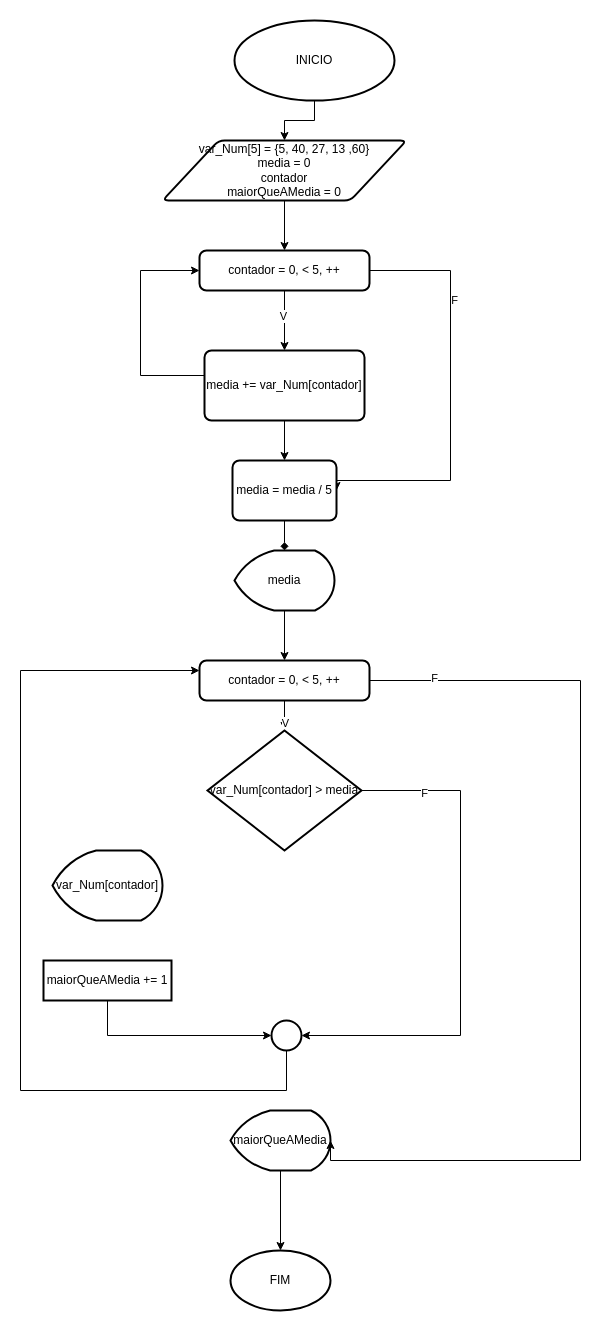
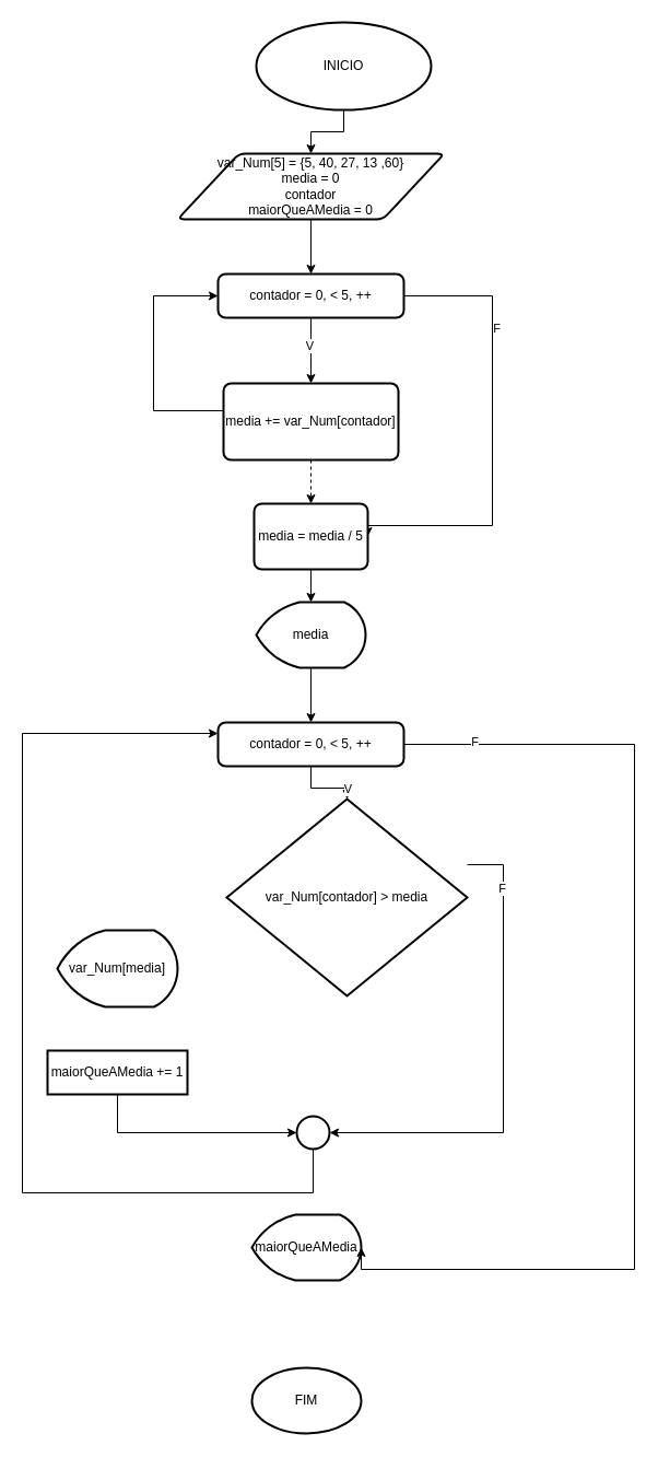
- <mxCell id="13" style="edgeStyle=orthogonalEdgeStyle;rounded=0;orthogonalLoop=1;jettySize=auto;html=1;entryX=0.5;entryY=0;entryDx=0;entryDy=0;" edge="1" parent="1" source="14" target="15"><mxGeometry relative="1" as="geometry" /></mxCell>
+ <mxCell id="13" style="edgeStyle=orthogonalEdgeStyle;rounded=0;orthogonalLoop=1;jettySize=auto;html=1;entryX=0.5;entryY=0;entryDx=0;entryDy=0;dashed=1;" edge="1" parent="1" source="14" target="15"><mxGeometry relative="1" as="geometry" /></mxCell>
- <mxCell id="18" style="edgeStyle=orthogonalEdgeStyle;rounded=0;orthogonalLoop=1;jettySize=auto;html=1;entryX=0.5;entryY=0;entryDx=0;entryDy=0;entryPerimeter=0;endArrow=diamond;" edge="1" parent="1" source="15" target="17"><mxGeometry relative="1" as="geometry" /></mxCell>
+ <mxCell id="18" style="edgeStyle=orthogonalEdgeStyle;rounded=0;orthogonalLoop=1;jettySize=auto;html=1;entryX=0.5;entryY=0;entryDx=0;entryDy=0;entryPerimeter=0;" edge="1" parent="1" source="15" target="17"><mxGeometry relative="1" as="geometry" /></mxCell>
- <mxCell id="22" value="var_Num[contador] &amp;gt; media" style="strokeWidth=2;html=1;shape=mxgraph.flowchart.decision;whiteSpace=wrap;" vertex="1" parent="1"><mxGeometry x="207" y="730" width="154" height="120" as="geometry" /></mxCell>
+ <mxCell id="22" value="var_Num[contador] &amp;gt; media" style="strokeWidth=2;html=1;shape=mxgraph.flowchart.decision;whiteSpace=wrap;" vertex="1" parent="1"><mxGeometry x="207" y="730" width="220" height="180" as="geometry" /></mxCell>
- <mxCell id="23" value="var_Num[contador]" style="strokeWidth=2;html=1;shape=mxgraph.flowchart.display;whiteSpace=wrap;" vertex="1" parent="1"><mxGeometry x="52" y="850" width="110" height="70" as="geometry" /></mxCell>
+ <mxCell id="23" value="var_Num[media]" style="strokeWidth=2;html=1;shape=mxgraph.flowchart.display;whiteSpace=wrap;" vertex="1" parent="1"><mxGeometry x="52" y="850" width="110" height="70" as="geometry" /></mxCell>
- <mxCell id="30" style="edgeStyle=orthogonalEdgeStyle;rounded=0;orthogonalLoop=1;jettySize=auto;html=1;" edge="1" parent="1" source="31" target="4"><mxGeometry relative="1" as="geometry" /></mxCell>
